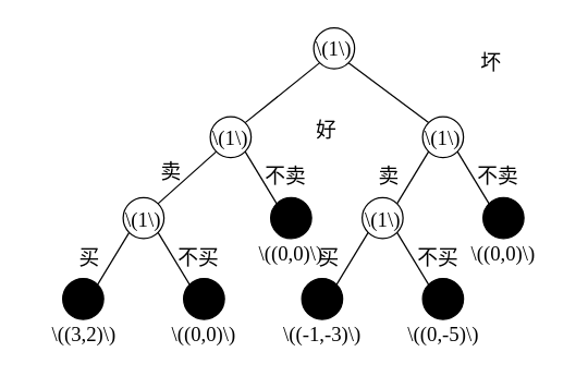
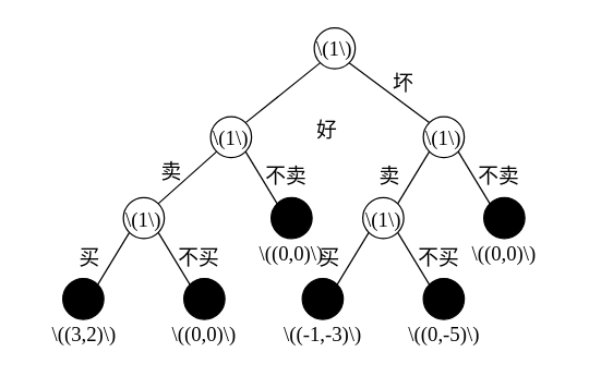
- <mxCell id="6" value="坏" style="text;html=1;align=center;verticalAlign=middle;resizable=0;points=[];autosize=1;strokeColor=none;fillColor=none;fontSize=15;fontFamily=宋体;" vertex="1" parent="1"><mxGeometry x="345" y="35" width="30" height="20" as="geometry" /></mxCell>
+ <mxCell id="6" value="坏" style="text;html=1;align=center;verticalAlign=middle;resizable=0;points=[];autosize=1;strokeColor=none;fillColor=none;fontSize=15;fontFamily=宋体;" vertex="1" parent="1"><mxGeometry x="280" y="50" width="30" height="20" as="geometry" /></mxCell>
